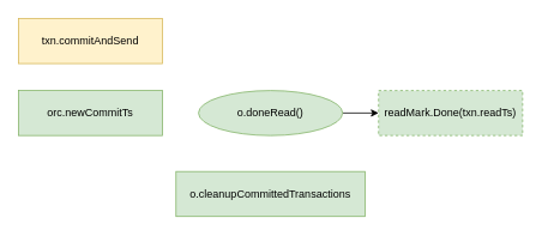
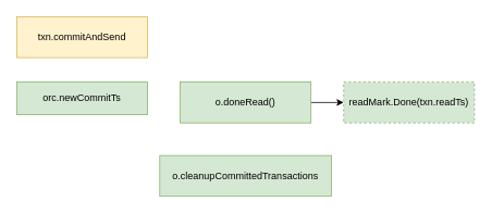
- <mxCell id="3" value="orc.newCommitTs" style="rounded=0;whiteSpace=wrap;html=1;fillColor=#d5e8d4;strokeColor=#82b366;" vertex="1" parent="1"><mxGeometry x="20" y="100" width="160" height="50" as="geometry" /></mxCell>
+ <mxCell id="3" value="orc.newCommitTs" style="rounded=0;whiteSpace=wrap;html=1;fillColor=#d5e8d4;strokeColor=#82b366;" vertex="1" parent="1"><mxGeometry x="20" y="100" width="160" height="40" as="geometry" /></mxCell>
- <mxCell id="5" value="o.doneRead()" style="ellipse;whiteSpace=wrap;html=1;fillColor=#d5e8d4;strokeColor=#82b366;" vertex="1" parent="1"><mxGeometry x="220" y="100" width="160" height="50" as="geometry" /></mxCell>
+ <mxCell id="5" value="o.doneRead()" style="rounded=0;whiteSpace=wrap;html=1;fillColor=#d5e8d4;strokeColor=#82b366;" vertex="1" parent="1"><mxGeometry x="220" y="100" width="160" height="50" as="geometry" /></mxCell>
